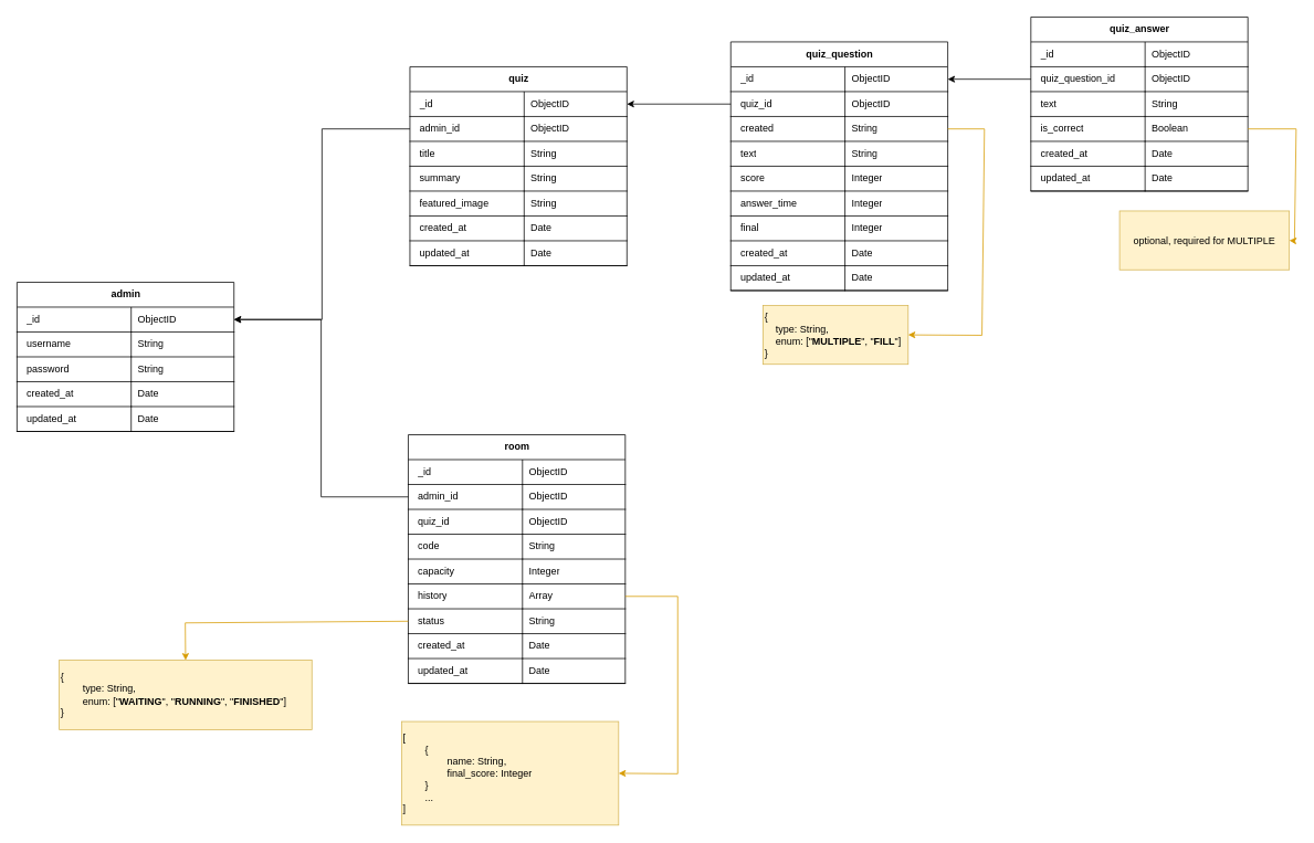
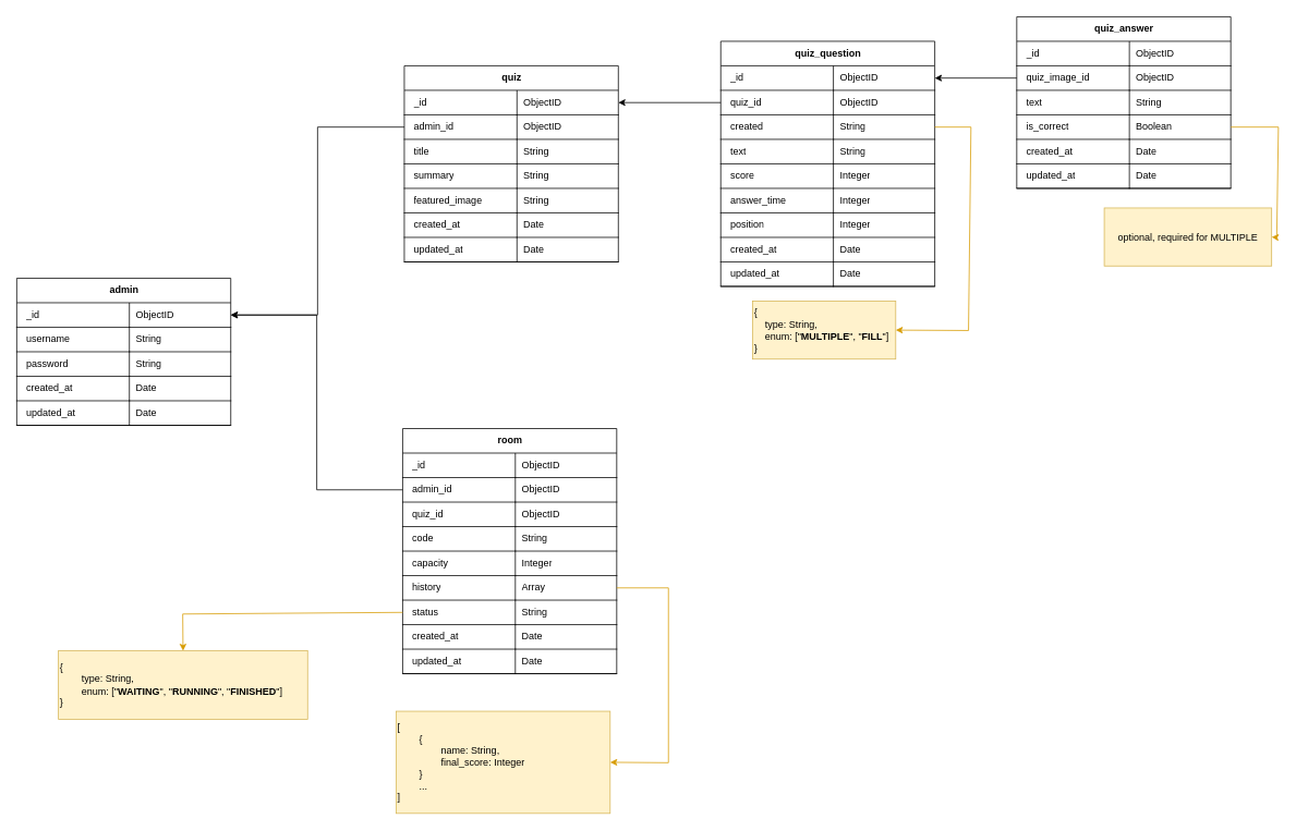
- <mxCell id="58" value="quiz_question_id" style="shape=partialRectangle;connectable=0;fillColor=none;top=0;left=0;bottom=1;right=0;editable=1;overflow=hidden;whiteSpace=wrap;html=1;align=left;spacingLeft=10;" parent="57" vertex="1"><mxGeometry width="137.75" height="30" as="geometry"><mxRectangle width="137.75" height="30" as="alternateBounds" /></mxGeometry></mxCell>
+ <mxCell id="58" value="quiz_image_id" style="shape=partialRectangle;connectable=0;fillColor=none;top=0;left=0;bottom=1;right=0;editable=1;overflow=hidden;whiteSpace=wrap;html=1;align=left;spacingLeft=10;" parent="57" vertex="1"><mxGeometry width="137.75" height="30" as="geometry"><mxRectangle width="137.75" height="30" as="alternateBounds" /></mxGeometry></mxCell>
- <mxCell id="44" value="final" style="shape=partialRectangle;connectable=0;fillColor=none;top=0;left=0;bottom=1;right=0;editable=1;overflow=hidden;whiteSpace=wrap;html=1;align=left;spacingLeft=10;" parent="43" vertex="1"><mxGeometry width="137.75" height="30" as="geometry"><mxRectangle width="137.75" height="30" as="alternateBounds" /></mxGeometry></mxCell>
+ <mxCell id="44" value="position" style="shape=partialRectangle;connectable=0;fillColor=none;top=0;left=0;bottom=1;right=0;editable=1;overflow=hidden;whiteSpace=wrap;html=1;align=left;spacingLeft=10;" parent="43" vertex="1"><mxGeometry width="137.75" height="30" as="geometry"><mxRectangle width="137.75" height="30" as="alternateBounds" /></mxGeometry></mxCell>
